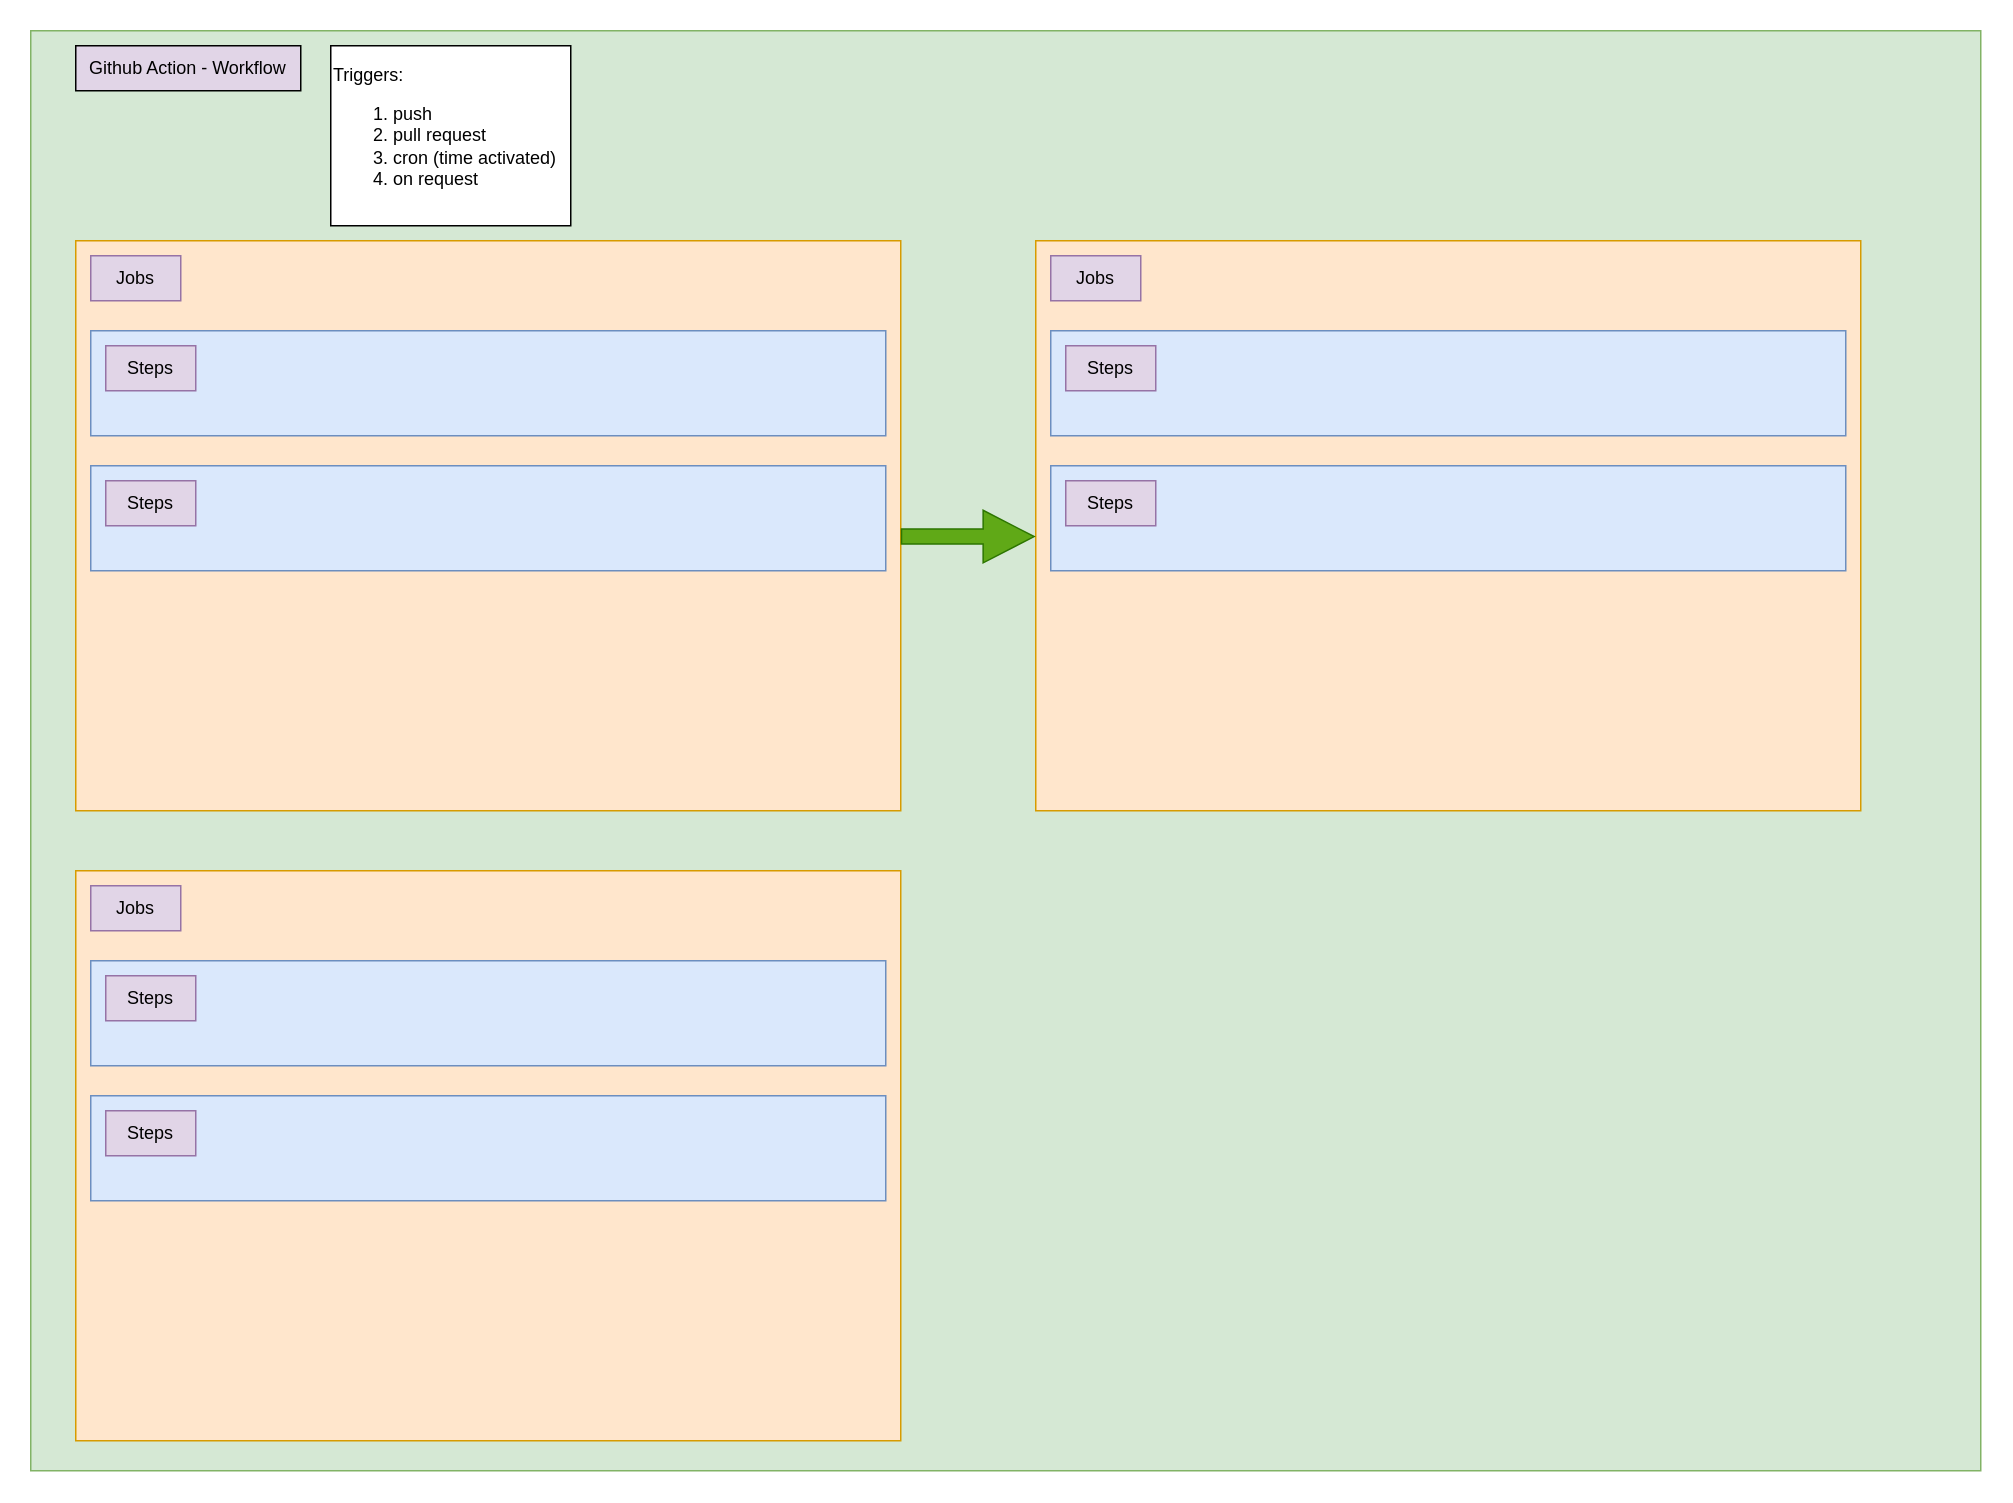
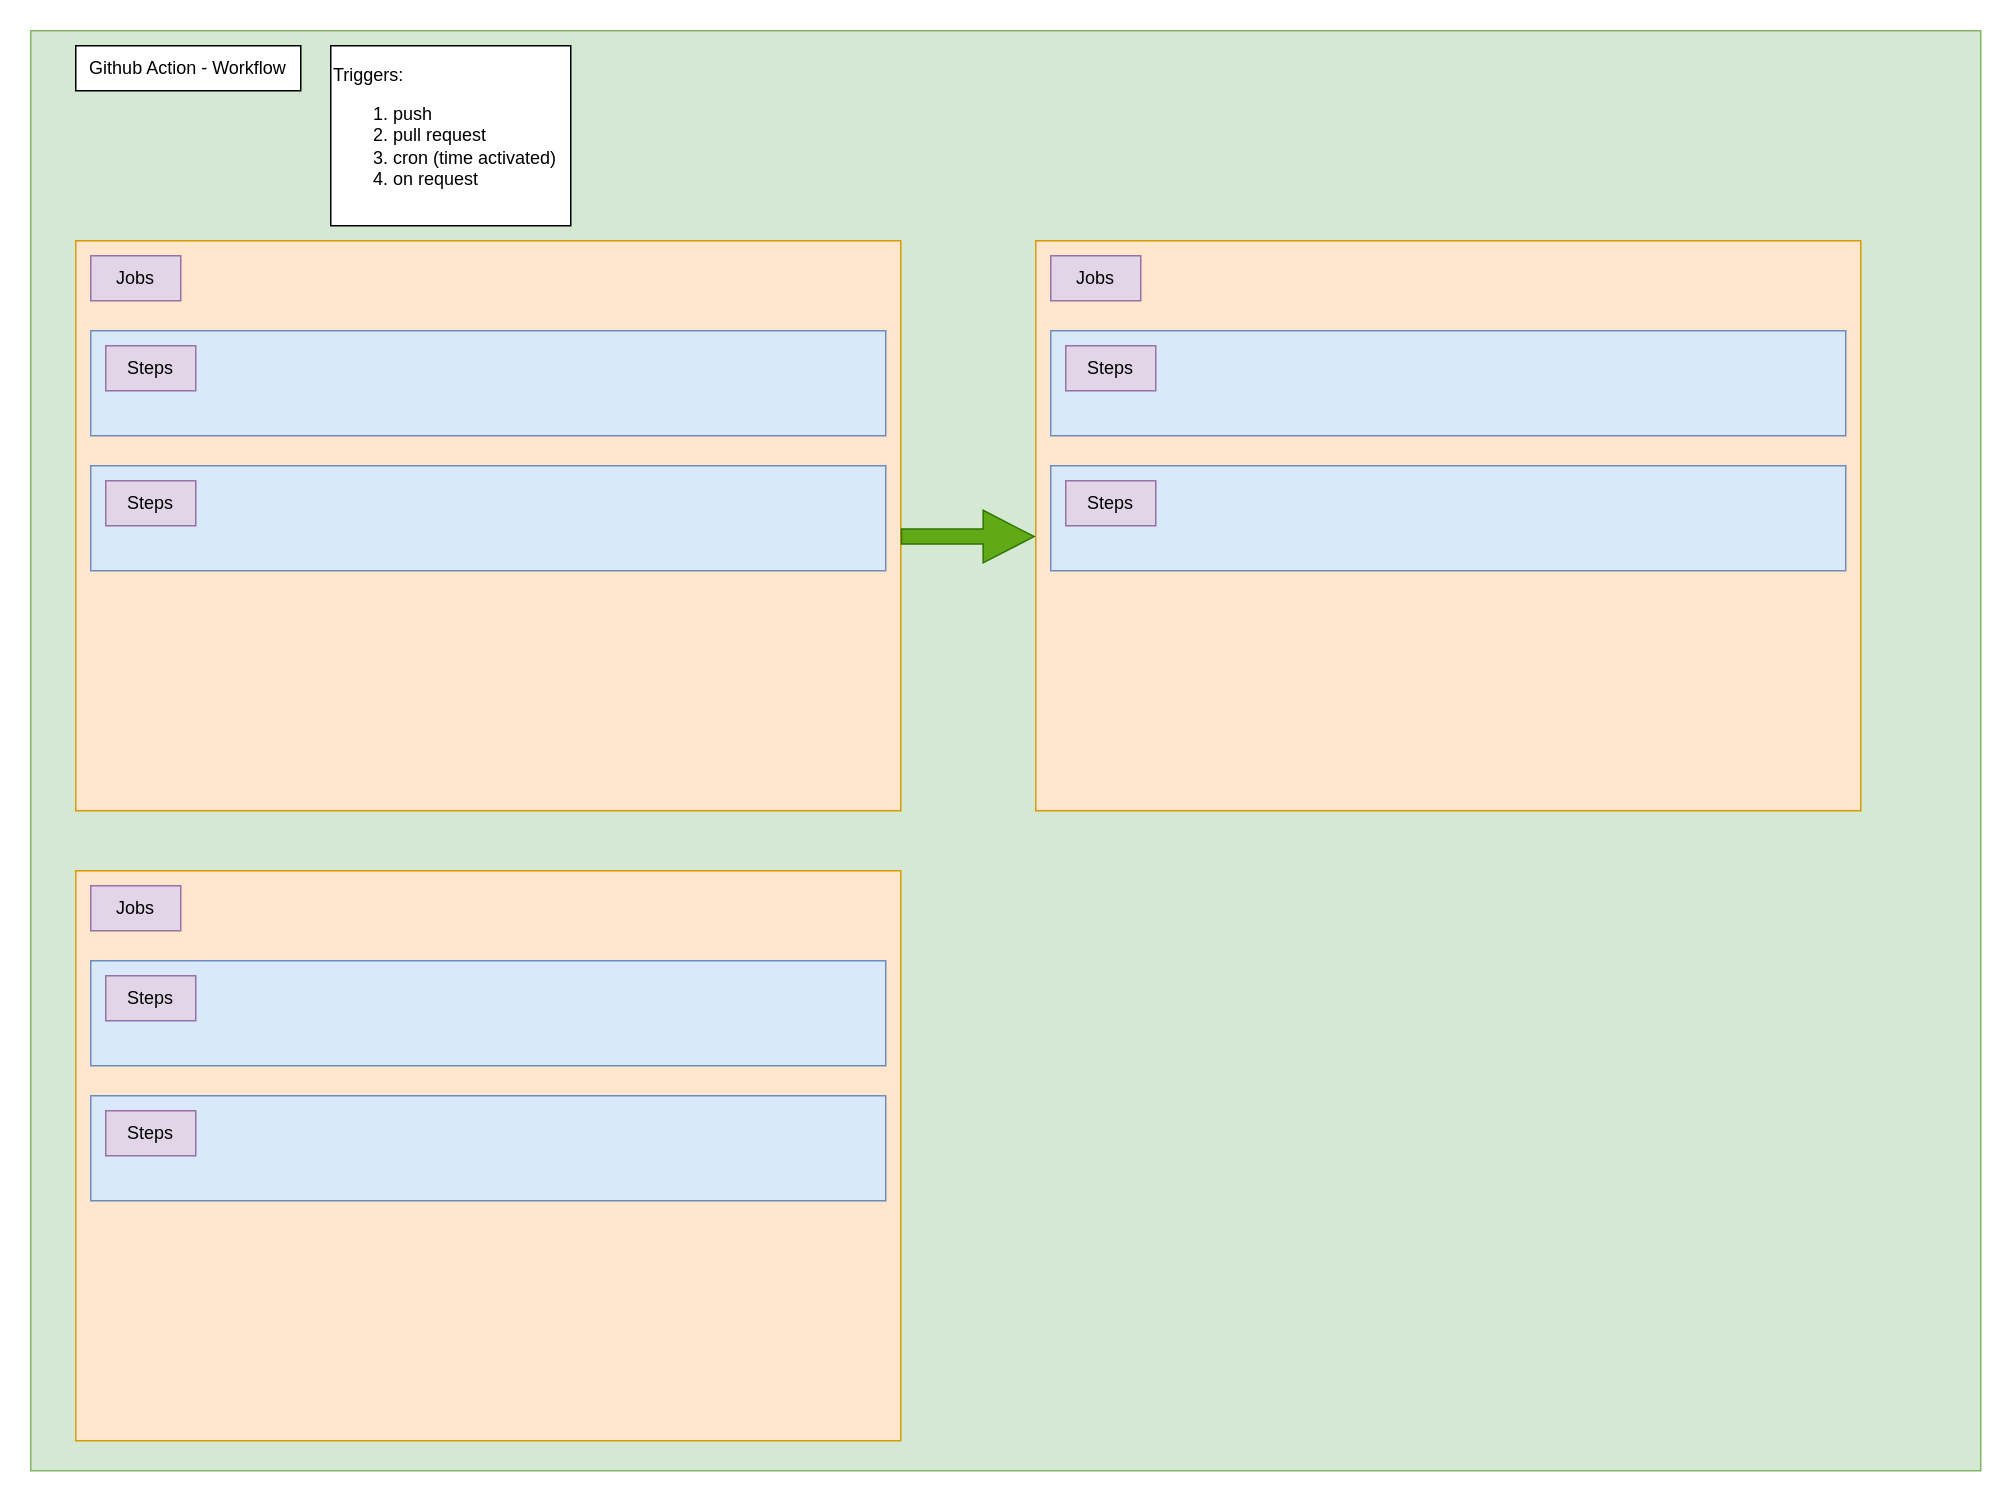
- <mxCell id="6" value="Github Action - Workflow" style="rounded=0;whiteSpace=wrap;html=1;fillColor=#e1d5e7;" vertex="1" parent="1"><mxGeometry x="50" y="30" width="150" height="30" as="geometry" /></mxCell>
+ <mxCell id="6" value="Github Action - Workflow" style="rounded=0;whiteSpace=wrap;html=1;" vertex="1" parent="1"><mxGeometry x="50" y="30" width="150" height="30" as="geometry" /></mxCell>
